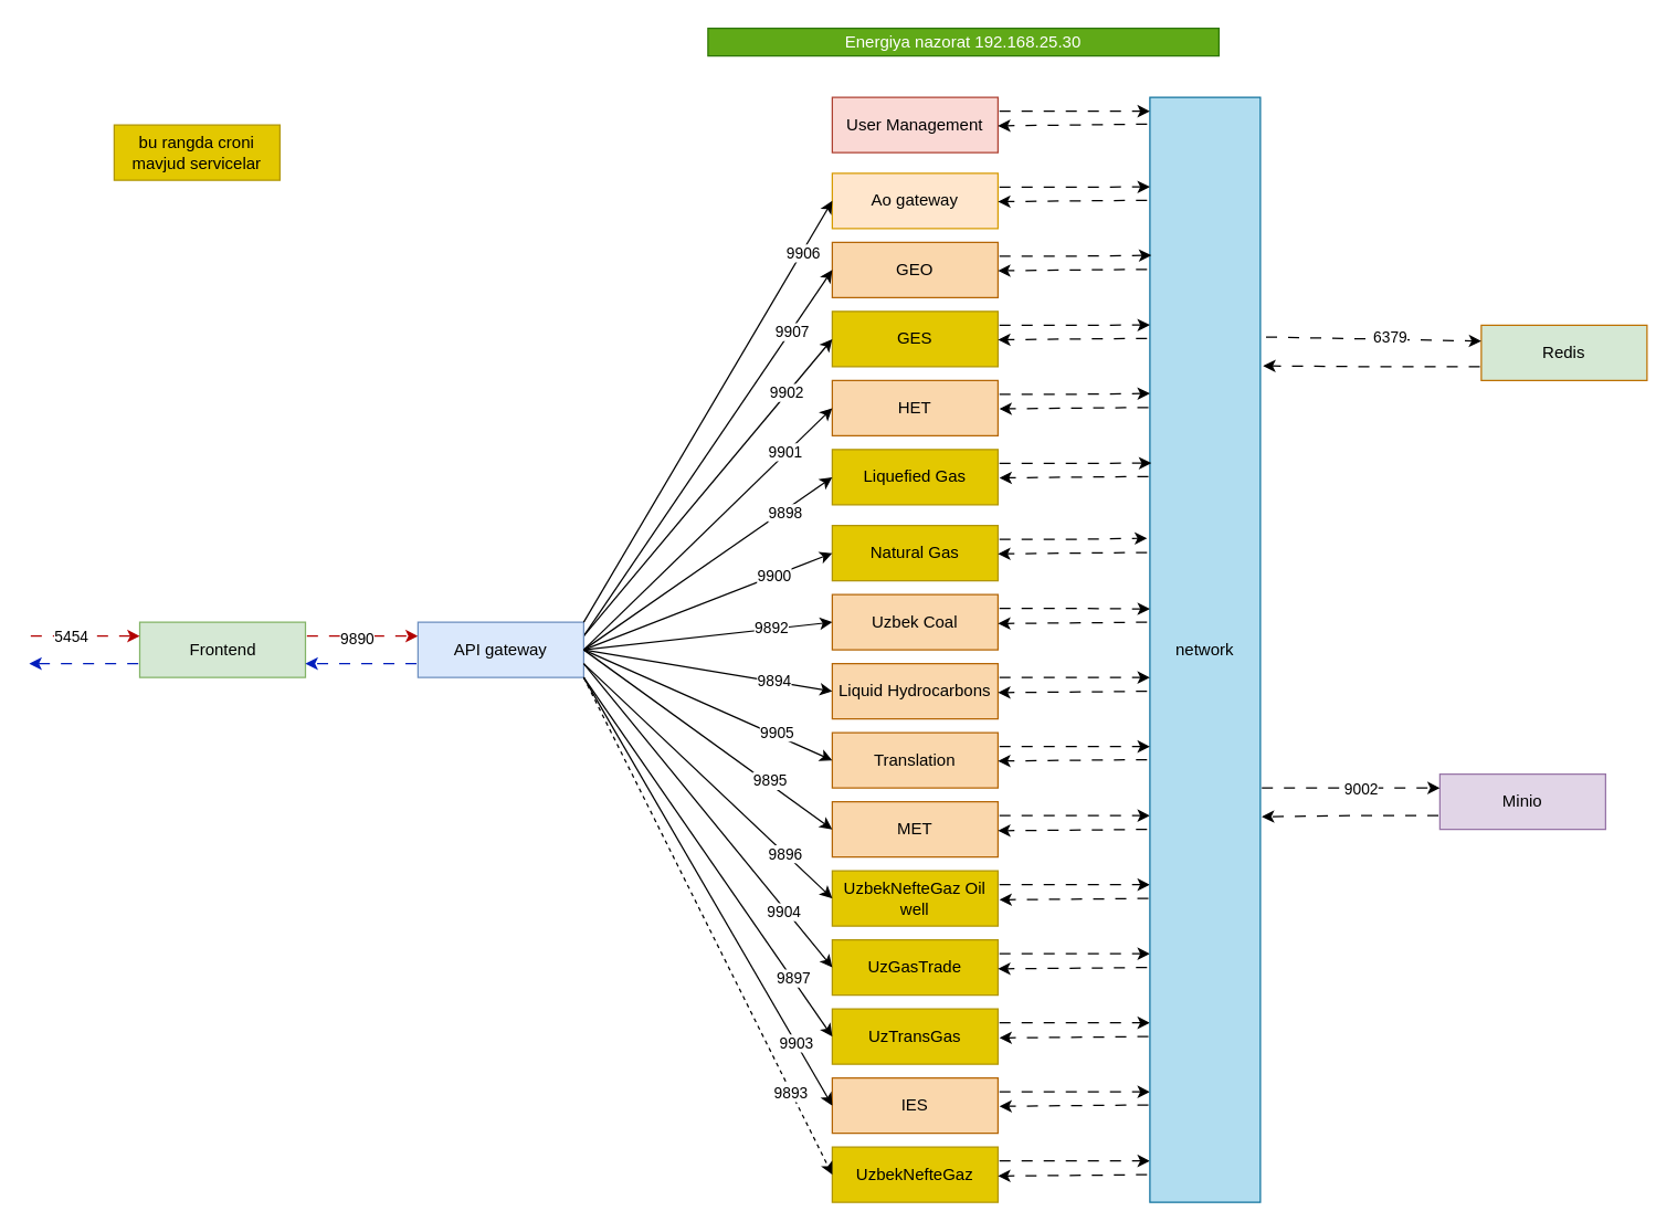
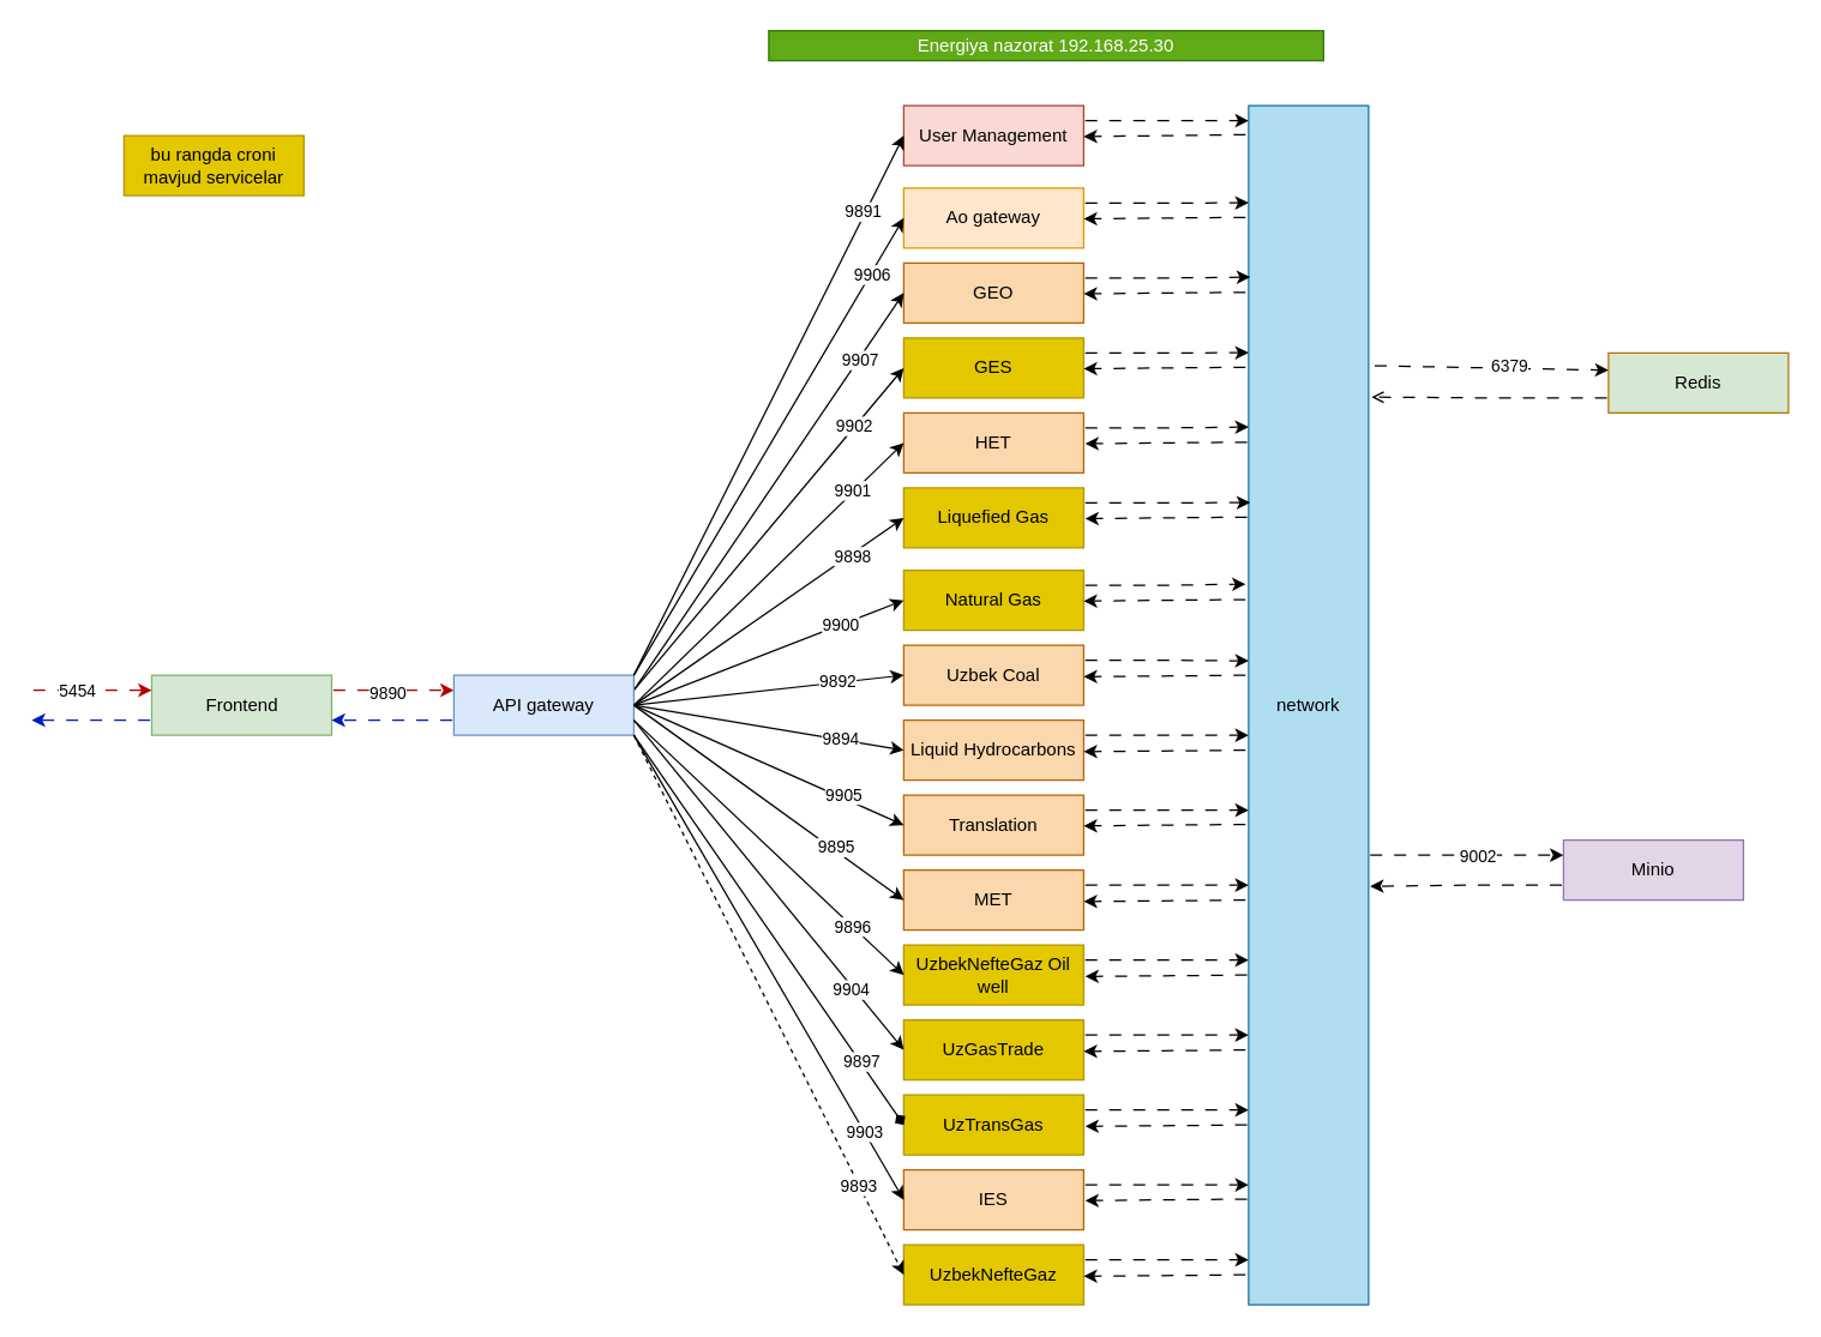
+ <mxCell id="47" value="" style="endArrow=classic;html=1;rounded=0;entryX=0;entryY=0.5;entryDx=0;entryDy=0;exitX=1;exitY=0;exitDx=0;exitDy=0;" edge="1" parent="1" source="36" target="14"><mxGeometry width="50" height="50" relative="1" as="geometry"><mxPoint x="462" y="470" as="sourcePoint" /><mxPoint x="642" y="485" as="targetPoint" /></mxGeometry></mxCell>
+ <mxCell id="48" value="9891" style="edgeLabel;html=1;align=center;verticalAlign=middle;resizable=0;points=[];" vertex="1" connectable="0" parent="47"><mxGeometry x="0.714" y="2" relative="1" as="geometry"><mxPoint as="offset" /></mxGeometry></mxCell>
- <mxCell id="100" style="edgeStyle=orthogonalEdgeStyle;rounded=0;orthogonalLoop=1;jettySize=auto;html=1;exitX=0;exitY=0.75;exitDx=0;exitDy=0;entryX=1.025;entryY=0.243;entryDx=0;entryDy=0;entryPerimeter=0;flowAnimation=1;" edge="1" parent="1" source="26" target="68"><mxGeometry relative="1" as="geometry" /></mxCell>
+ <mxCell id="100" style="edgeStyle=orthogonalEdgeStyle;rounded=0;orthogonalLoop=1;jettySize=auto;html=1;exitX=0;exitY=0.75;exitDx=0;exitDy=0;entryX=1.025;entryY=0.243;entryDx=0;entryDy=0;entryPerimeter=0;flowAnimation=1;endArrow=open;" edge="1" parent="1" source="26" target="68"><mxGeometry relative="1" as="geometry" /></mxCell>
- <mxCell id="53" value="" style="endArrow=classic;html=1;rounded=0;entryX=0;entryY=0.5;entryDx=0;entryDy=0;exitX=1;exitY=1;exitDx=0;exitDy=0;" edge="1" parent="1" source="36" target="21"><mxGeometry width="50" height="50" relative="1" as="geometry"><mxPoint x="532" y="540" as="sourcePoint" /><mxPoint x="672" y="515" as="targetPoint" /></mxGeometry></mxCell>
+ <mxCell id="53" value="" style="endArrow=diamond;html=1;rounded=0;entryX=0;entryY=0.5;entryDx=0;entryDy=0;exitX=1;exitY=1;exitDx=0;exitDy=0;" edge="1" parent="1" source="36" target="21"><mxGeometry width="50" height="50" relative="1" as="geometry"><mxPoint x="532" y="540" as="sourcePoint" /><mxPoint x="672" y="515" as="targetPoint" /></mxGeometry></mxCell>
